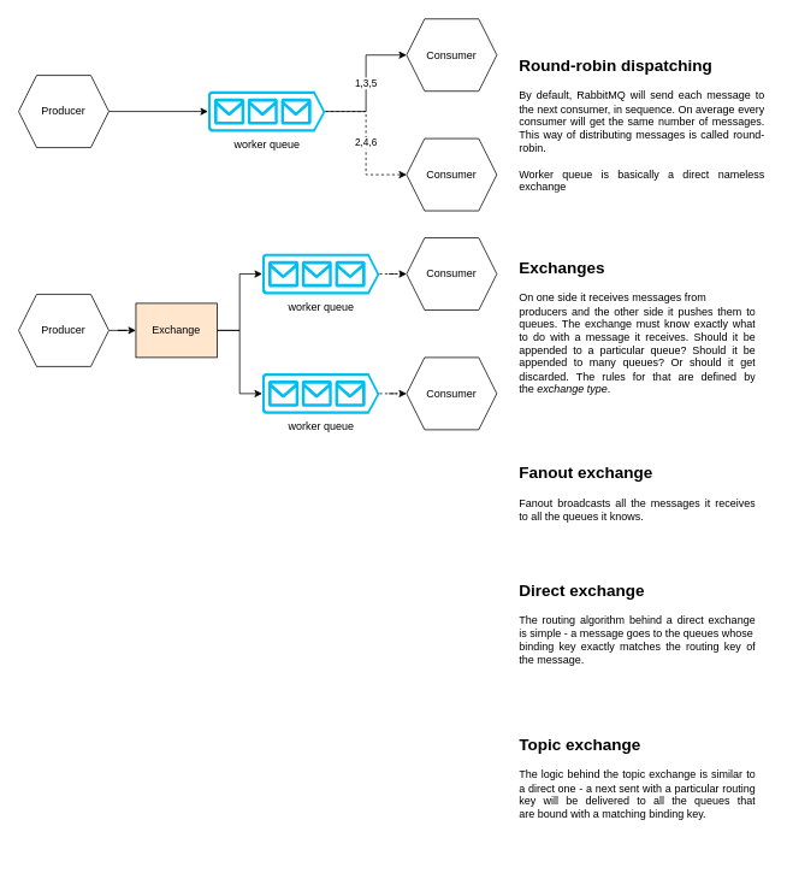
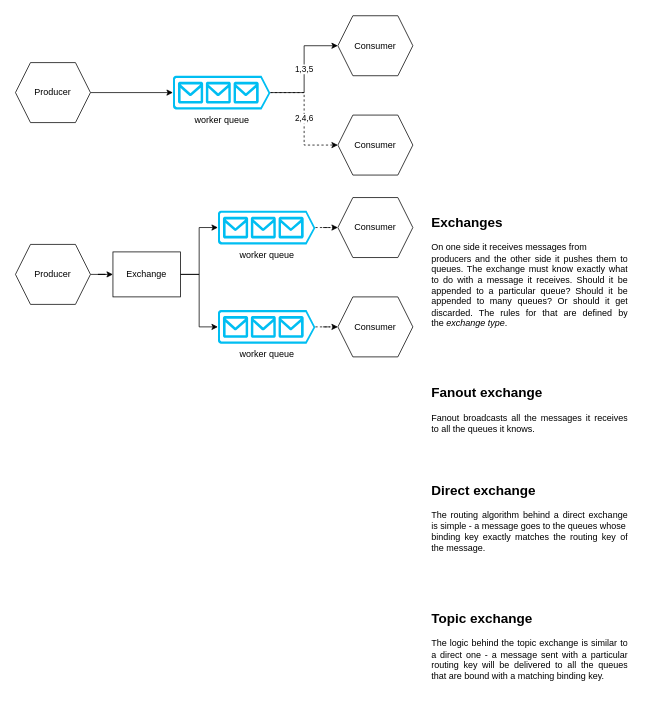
- <mxCell id="9" value="&lt;h2 style=&quot;text-align: justify&quot;&gt;Round-robin dispatching&lt;/h2&gt;&lt;p&gt;&lt;/p&gt;&lt;div style=&quot;text-align: justify&quot;&gt;&lt;span&gt;By default, RabbitMQ will send each message to the next consumer,&amp;nbsp;&lt;/span&gt;&lt;span&gt;in sequence. On average every consumer will get the same number of&amp;nbsp;&lt;/span&gt;&lt;span&gt;messages. This way of distributing messages is called round-robin.&lt;/span&gt;&lt;/div&gt;&lt;div style=&quot;text-align: justify&quot;&gt;&lt;span&gt;&lt;br&gt;&lt;/span&gt;&lt;/div&gt;&lt;div style=&quot;text-align: justify&quot;&gt;&lt;span&gt;Worker queue is basically a direct nameless exchange&lt;/span&gt;&lt;/div&gt;&lt;span style=&quot;text-align: justify&quot;&gt;&lt;br&gt;&lt;/span&gt;&lt;p&gt;&lt;/p&gt;" style="text;html=1;strokeColor=none;fillColor=none;spacing=5;spacingTop=-20;whiteSpace=wrap;overflow=hidden;rounded=0;" vertex="1" parent="1"><mxGeometry x="570" y="58" width="280" height="155" as="geometry" /></mxCell>
- <mxCell id="21" value="Exchange" style="rounded=0;whiteSpace=wrap;html=1;fillColor=#ffe6cc;" vertex="1" parent="1"><mxGeometry x="150" y="335.5" width="90" height="60" as="geometry" /></mxCell>
+ <mxCell id="21" value="Exchange" style="rounded=0;whiteSpace=wrap;html=1;" vertex="1" parent="1"><mxGeometry x="150" y="335.5" width="90" height="60" as="geometry" /></mxCell>
- <mxCell id="27" value="&lt;h2&gt;Topic exchange&lt;/h2&gt;&lt;p&gt;&lt;/p&gt;&lt;div style=&quot;text-align: justify&quot;&gt;The logic behind the&amp;nbsp;&lt;span class=&quot;code &quot;&gt;topic&lt;/span&gt; exchange is similar to a &lt;span class=&quot;code &quot;&gt;direct&lt;/span&gt; one - a next sent with a particular routing key will be delivered to all the queues that are&amp;nbsp;bound with a matching binding key.&lt;br&gt;&lt;/div&gt;&lt;p&gt;&lt;/p&gt;" style="text;html=1;strokeColor=none;fillColor=none;spacing=5;spacingTop=-20;whiteSpace=wrap;overflow=hidden;rounded=0;" vertex="1" parent="1"><mxGeometry x="570" y="809.5" width="270" height="100" as="geometry" /></mxCell>
+ <mxCell id="27" value="&lt;h2&gt;Topic exchange&lt;/h2&gt;&lt;p&gt;&lt;/p&gt;&lt;div style=&quot;text-align: justify&quot;&gt;The logic behind the&amp;nbsp;&lt;span class=&quot;code &quot;&gt;topic&lt;/span&gt; exchange is similar to a &lt;span class=&quot;code &quot;&gt;direct&lt;/span&gt; one - a message sent with a particular routing key will be delivered to all the queues that are&amp;nbsp;bound with a matching binding key.&lt;br&gt;&lt;/div&gt;&lt;p&gt;&lt;/p&gt;" style="text;html=1;strokeColor=none;fillColor=none;spacing=5;spacingTop=-20;whiteSpace=wrap;overflow=hidden;rounded=0;" vertex="1" parent="1"><mxGeometry x="570" y="809.5" width="270" height="100" as="geometry" /></mxCell>
